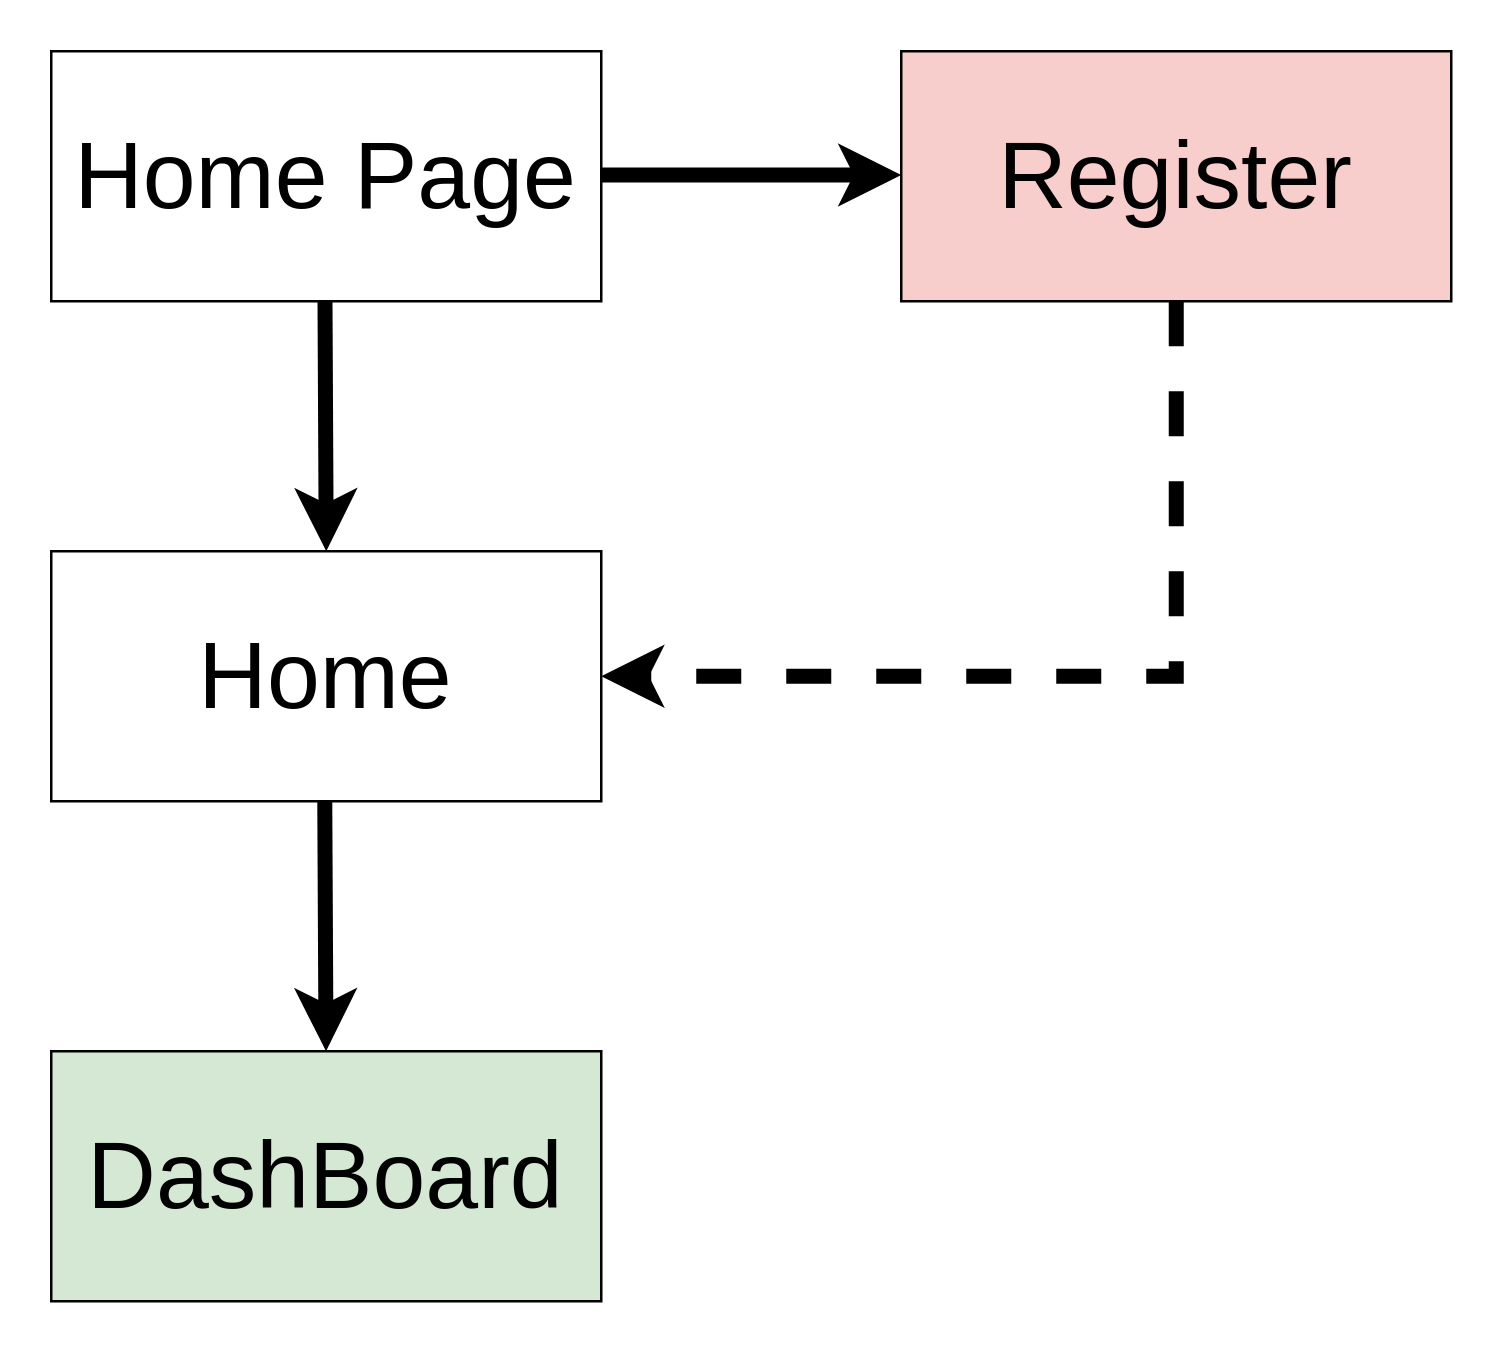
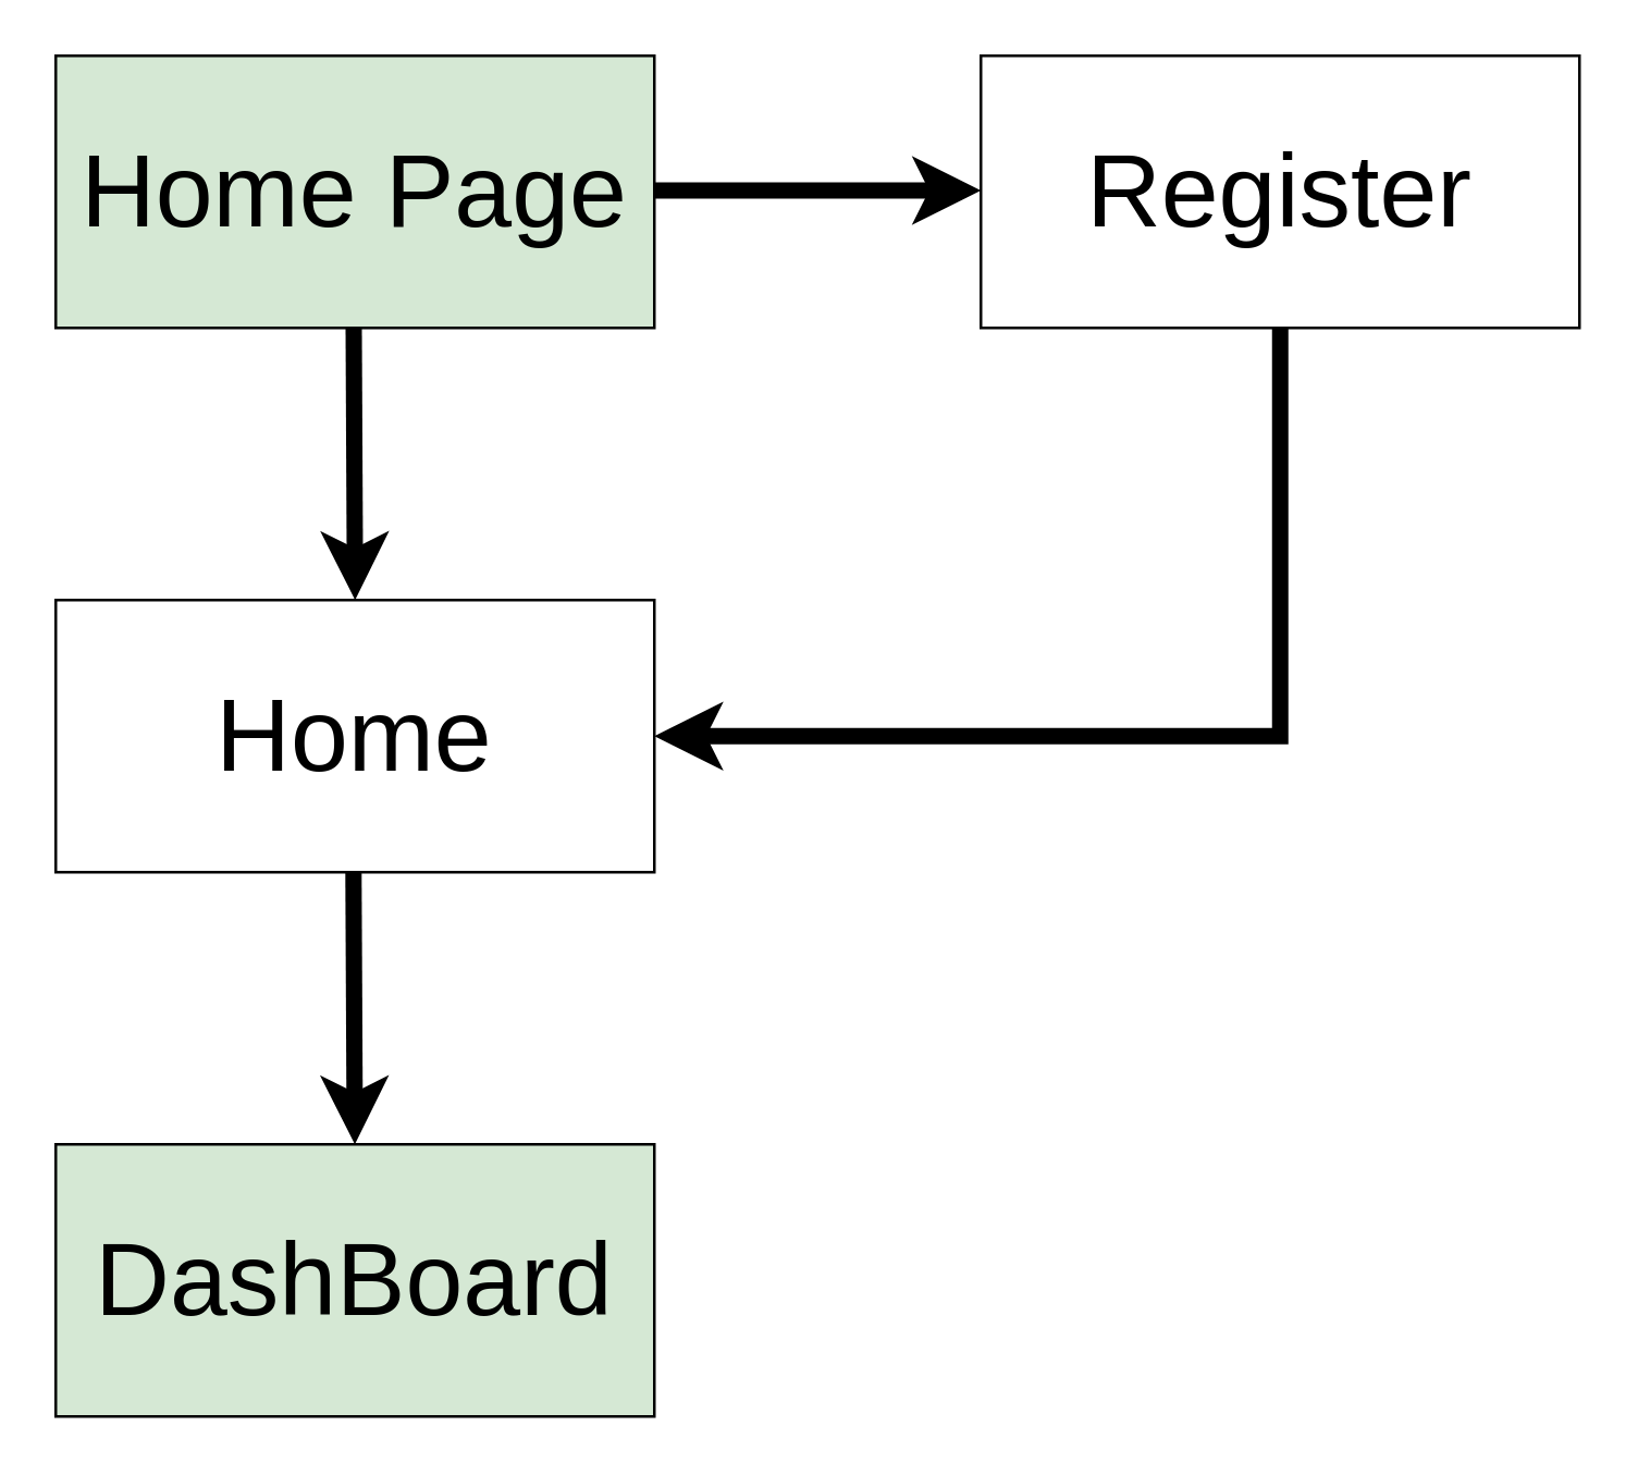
- <mxCell id="2" value="&lt;font style=&quot;font-size: 38px;&quot;&gt;Home Page&lt;/font&gt;" style="rounded=0;whiteSpace=wrap;html=1;" parent="1" vertex="1"><mxGeometry x="20" y="20" width="220" height="100" as="geometry" /></mxCell>
+ <mxCell id="2" value="&lt;font style=&quot;font-size: 38px;&quot;&gt;Home Page&lt;/font&gt;" style="rounded=0;whiteSpace=wrap;html=1;fillColor=#d5e8d4;" parent="1" vertex="1"><mxGeometry x="20" y="20" width="220" height="100" as="geometry" /></mxCell>
- <mxCell id="4" value="&lt;span style=&quot;font-size: 38px;&quot;&gt;Register&lt;/span&gt;" style="rounded=0;whiteSpace=wrap;html=1;fillColor=#f8cecc;" parent="1" vertex="1"><mxGeometry x="360" y="20" width="220" height="100" as="geometry" /></mxCell>
+ <mxCell id="4" value="&lt;span style=&quot;font-size: 38px;&quot;&gt;Register&lt;/span&gt;" style="rounded=0;whiteSpace=wrap;html=1;" parent="1" vertex="1"><mxGeometry x="360" y="20" width="220" height="100" as="geometry" /></mxCell>
- <mxCell id="7" value="" style="endArrow=classic;html=1;rounded=0;strokeWidth=6;exitX=0.5;exitY=1;exitDx=0;exitDy=0;entryX=1;entryY=0.5;entryDx=0;entryDy=0;dashed=1;" parent="1" target="5" edge="1" source="4"><mxGeometry width="50" height="50" relative="1" as="geometry"><mxPoint x="469.66" y="120" as="sourcePoint" /><mxPoint x="470" y="300" as="targetPoint" /><Array as="points"><mxPoint x="470" y="270" /></Array></mxGeometry></mxCell>
+ <mxCell id="7" value="" style="endArrow=classic;html=1;rounded=0;strokeWidth=6;exitX=0.5;exitY=1;exitDx=0;exitDy=0;entryX=1;entryY=0.5;entryDx=0;entryDy=0;" parent="1" target="5" edge="1" source="4"><mxGeometry width="50" height="50" relative="1" as="geometry"><mxPoint x="469.66" y="120" as="sourcePoint" /><mxPoint x="470" y="300" as="targetPoint" /><Array as="points"><mxPoint x="470" y="270" /></Array></mxGeometry></mxCell>
